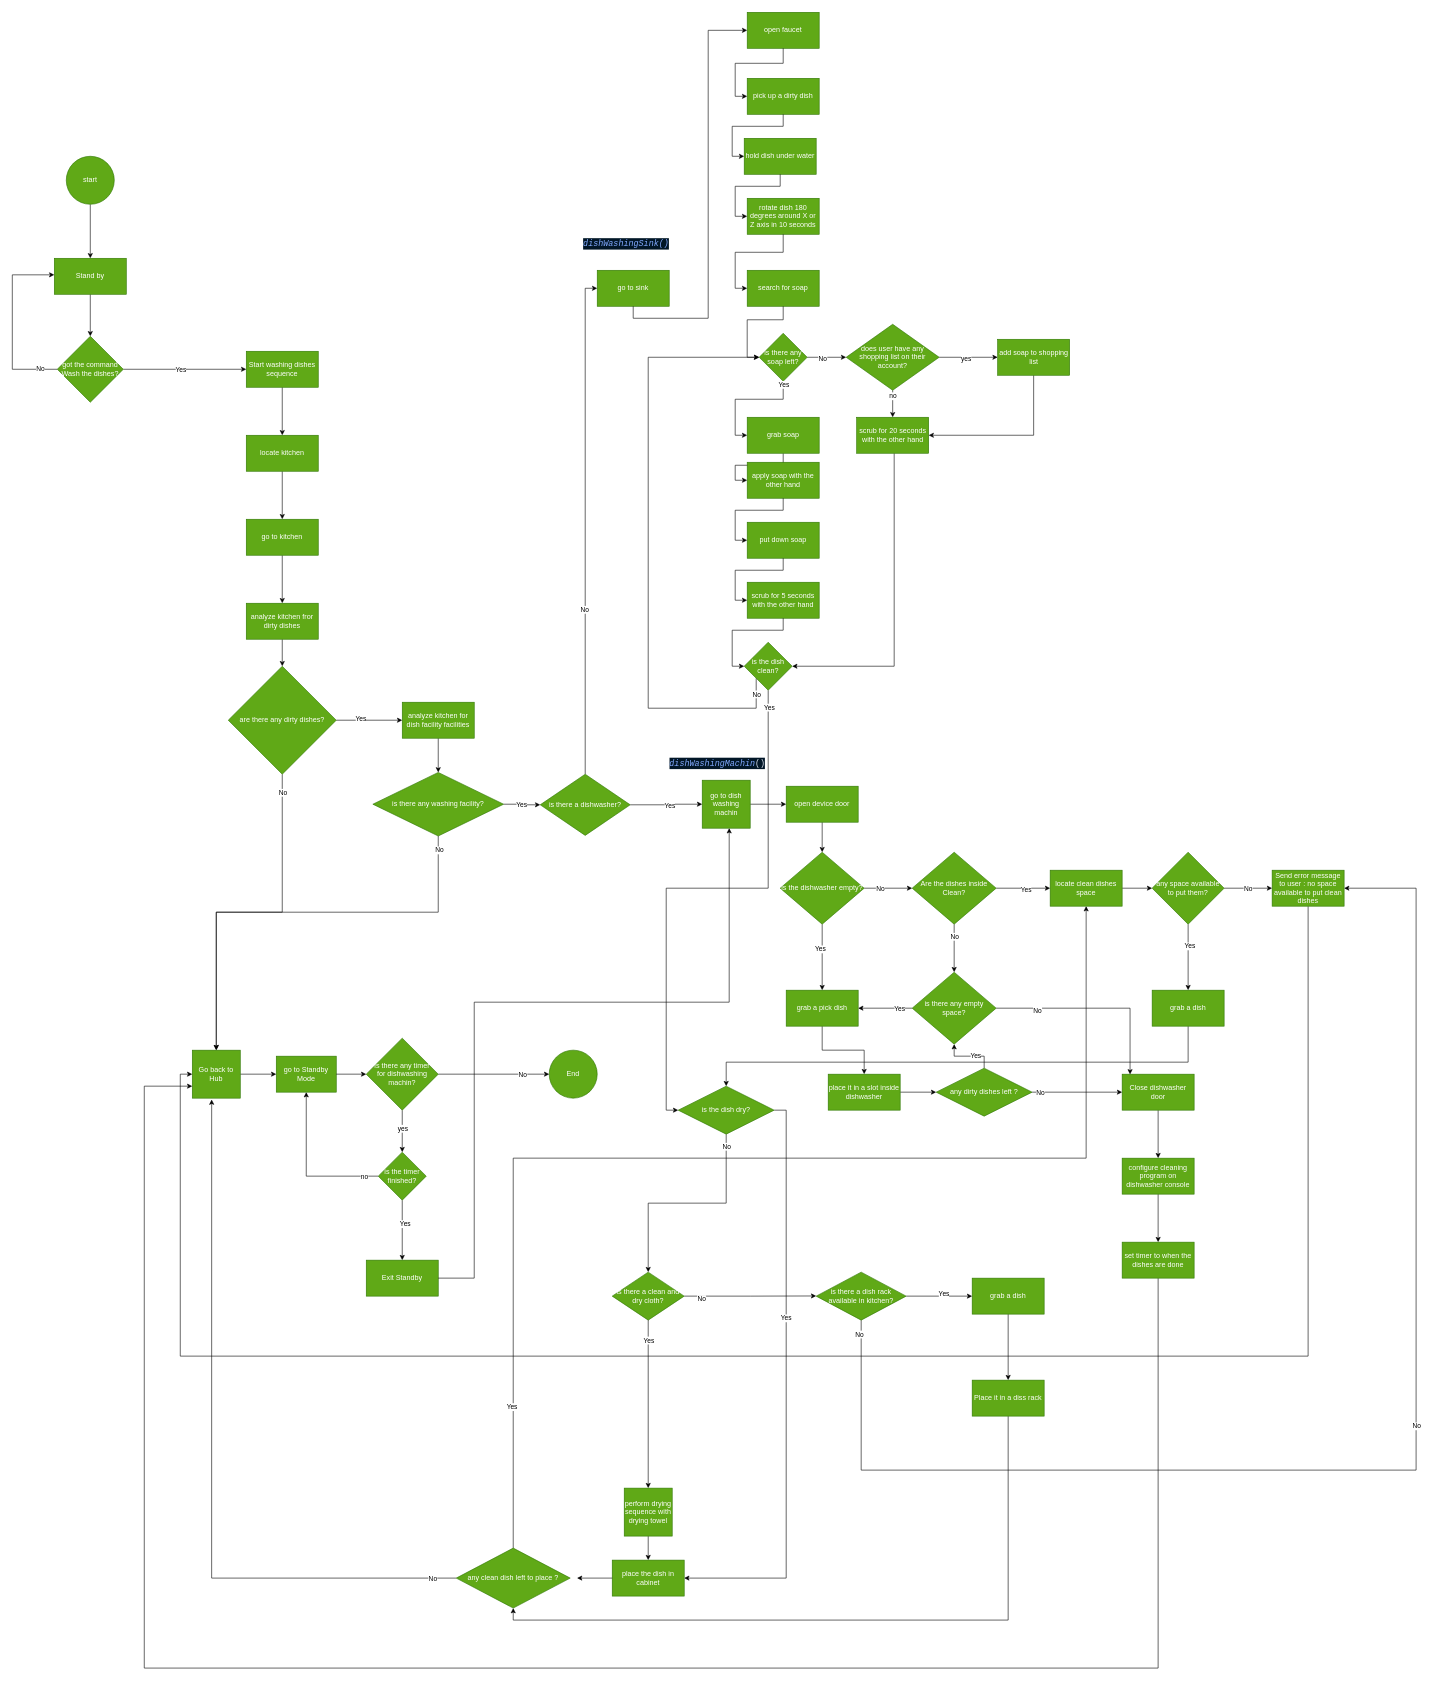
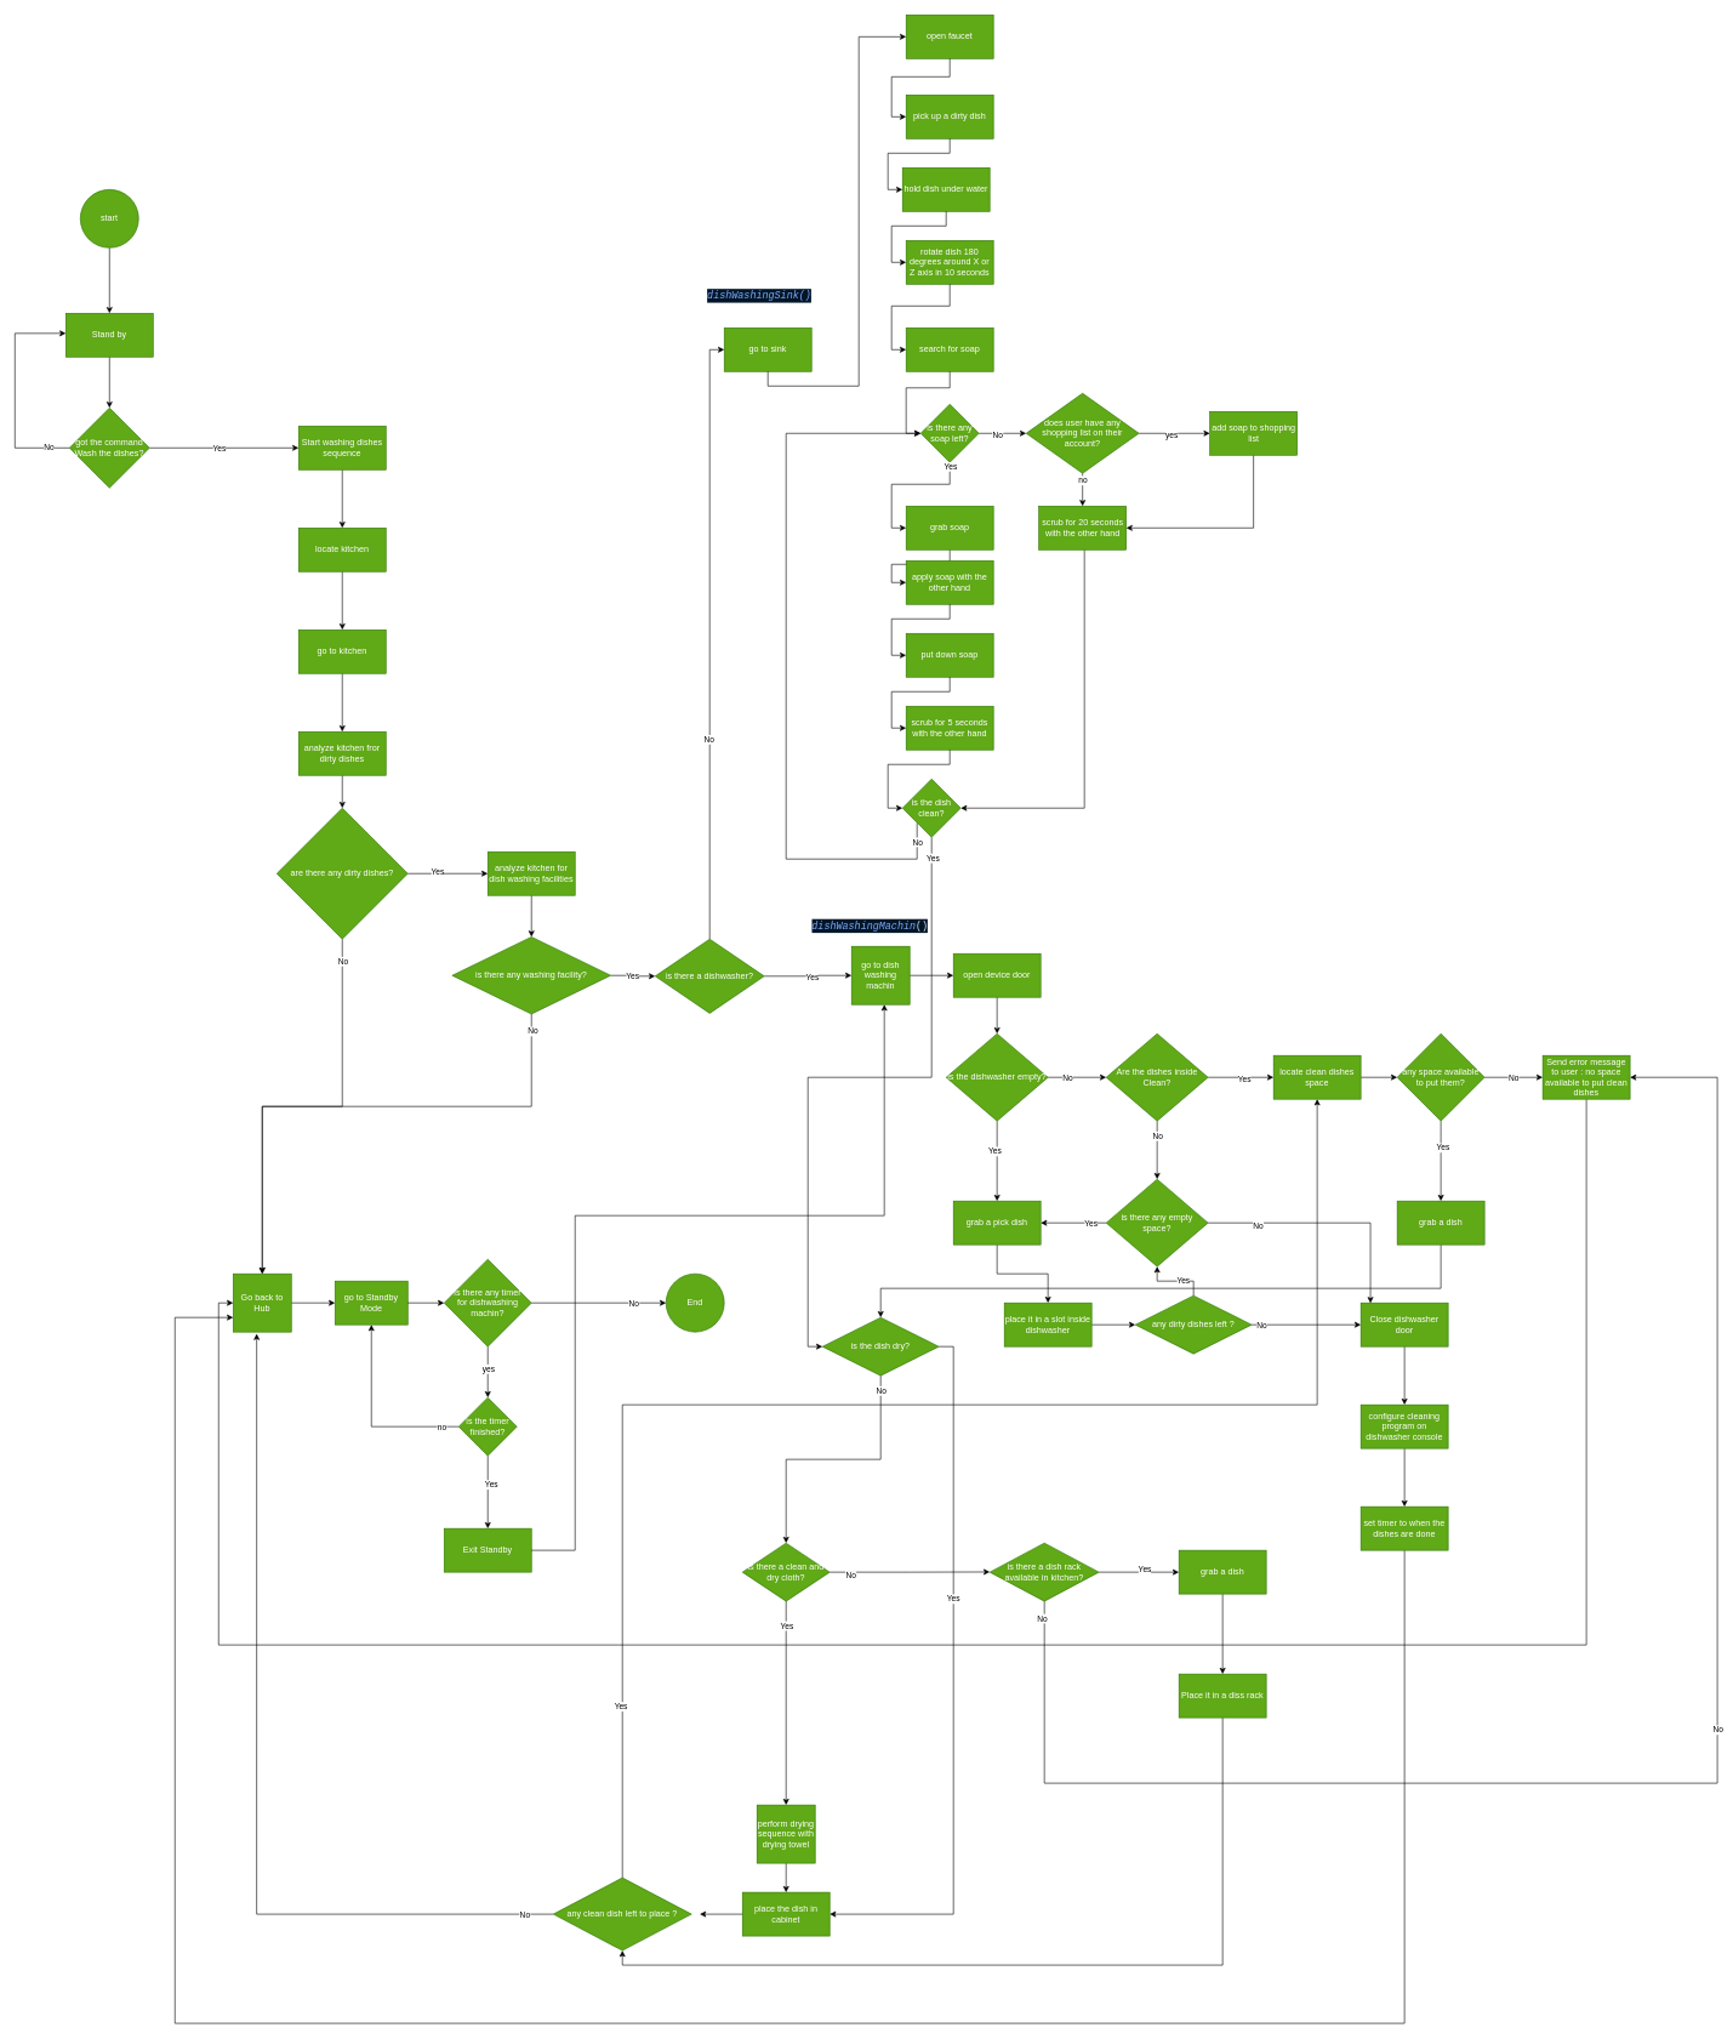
- <mxCell id="25" value="analyze kitchen for dish facility facilities" style="whiteSpace=wrap;html=1;fillColor=#60a917;fontColor=#ffffff;strokeColor=#2D7600;" parent="1" vertex="1"><mxGeometry x="670" y="1170" width="120" height="60" as="geometry" /></mxCell>
+ <mxCell id="25" value="analyze kitchen for dish washing facilities" style="whiteSpace=wrap;html=1;fillColor=#60a917;fontColor=#ffffff;strokeColor=#2D7600;" parent="1" vertex="1"><mxGeometry x="670" y="1170" width="120" height="60" as="geometry" /></mxCell>
